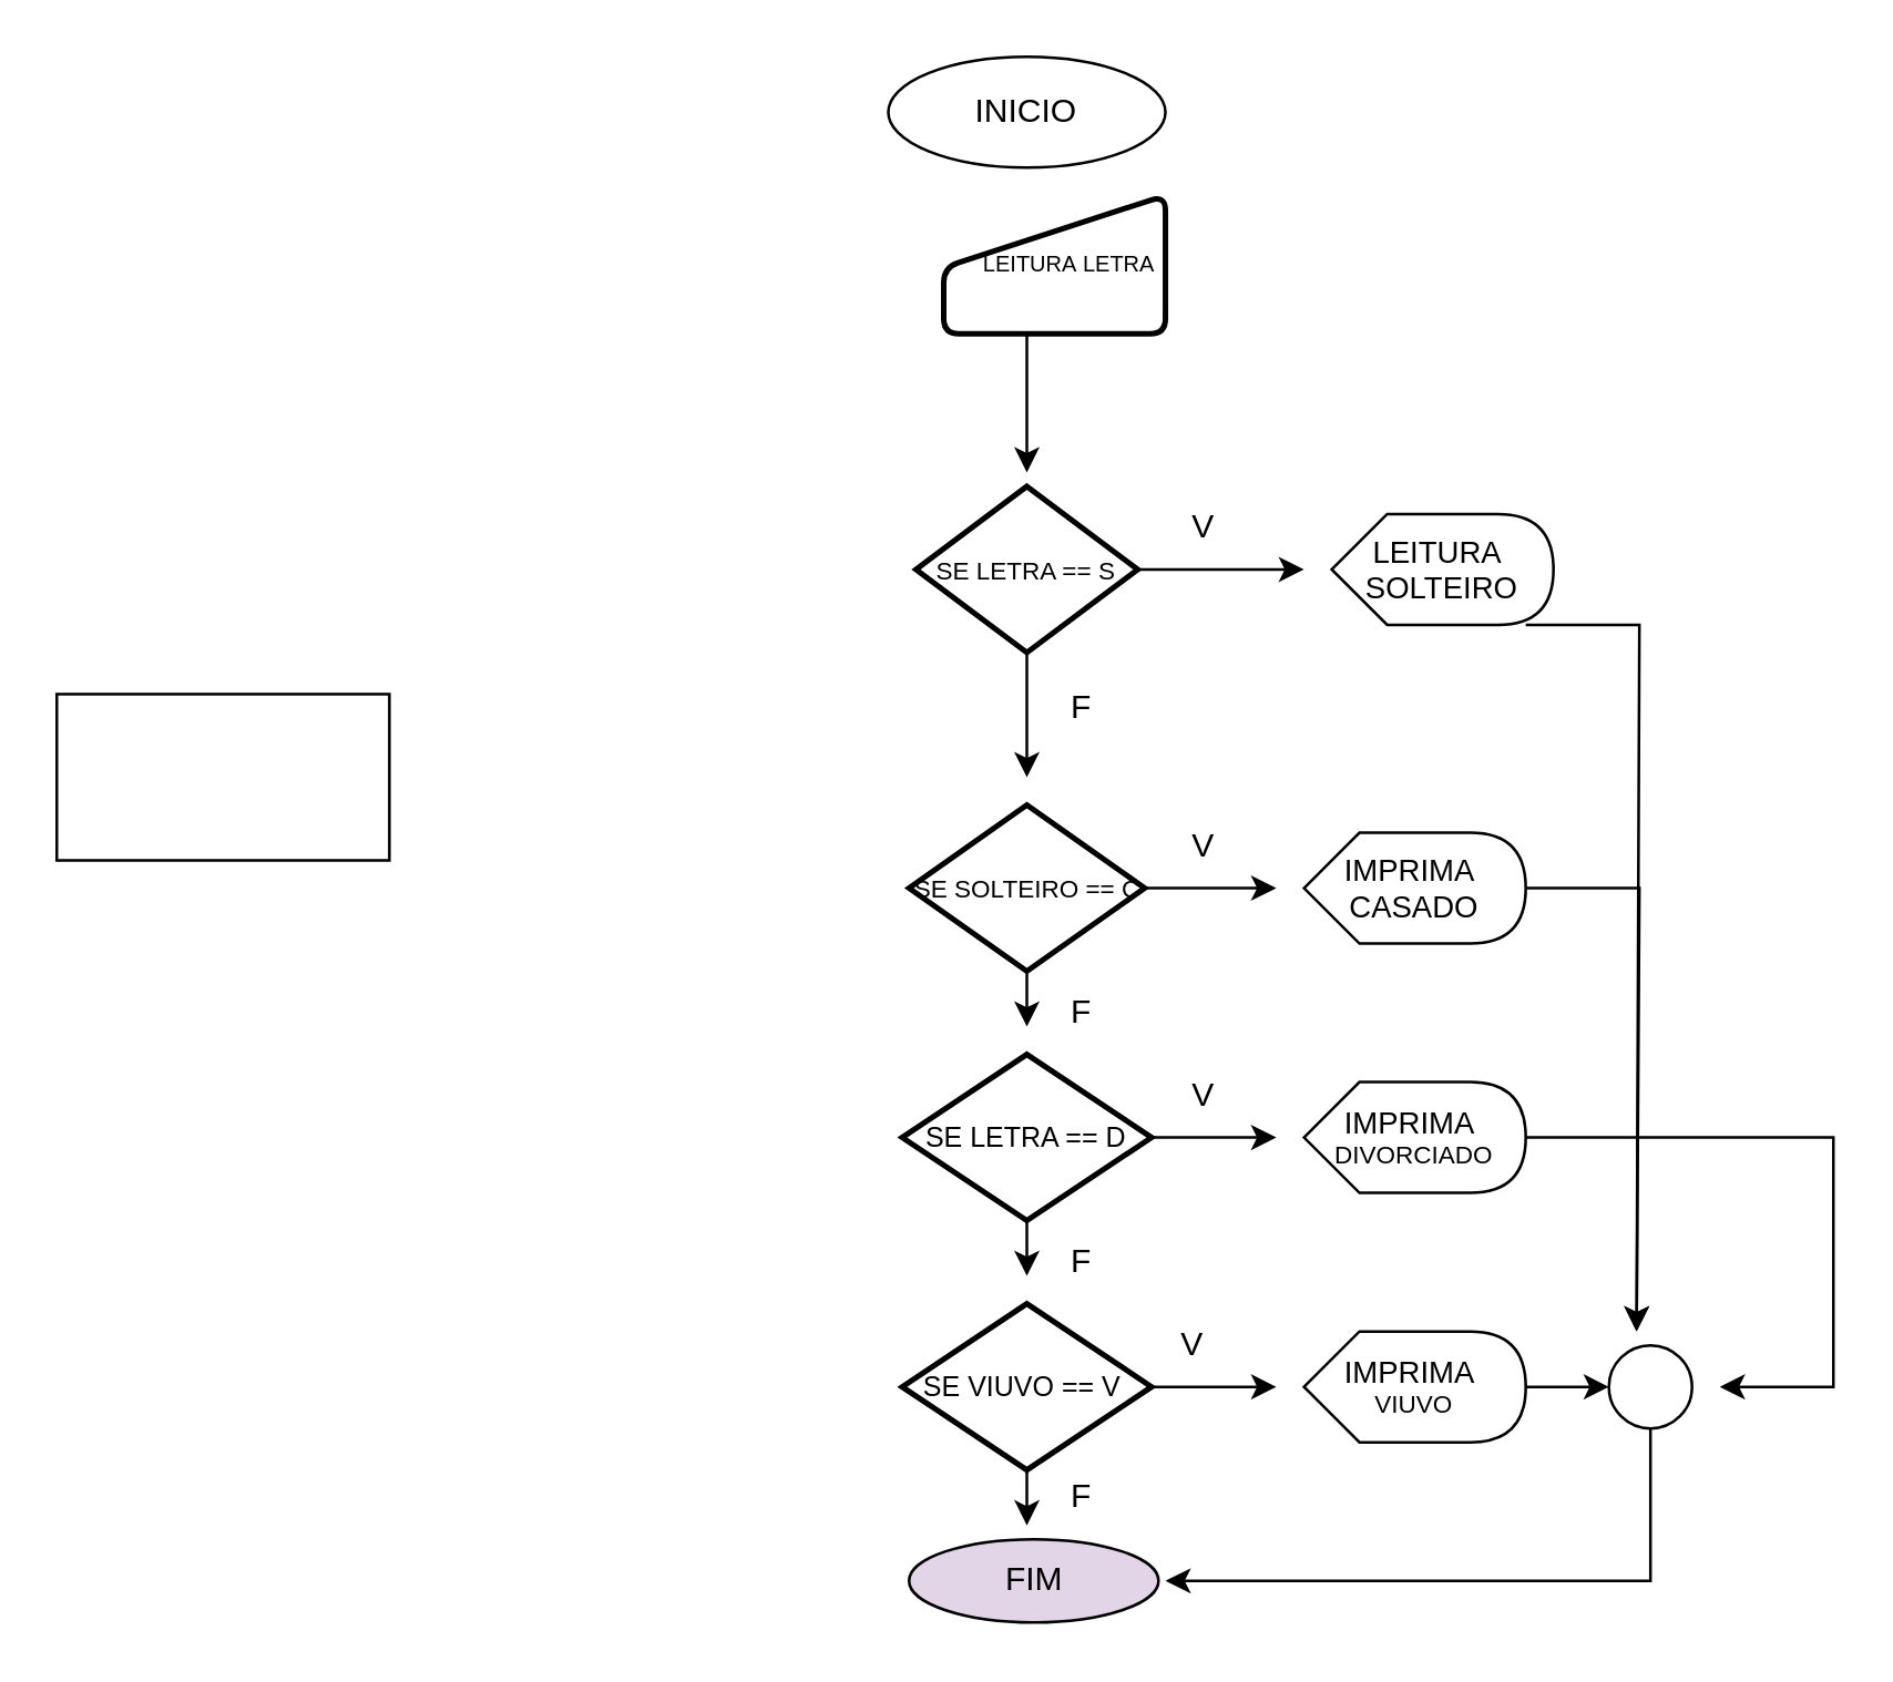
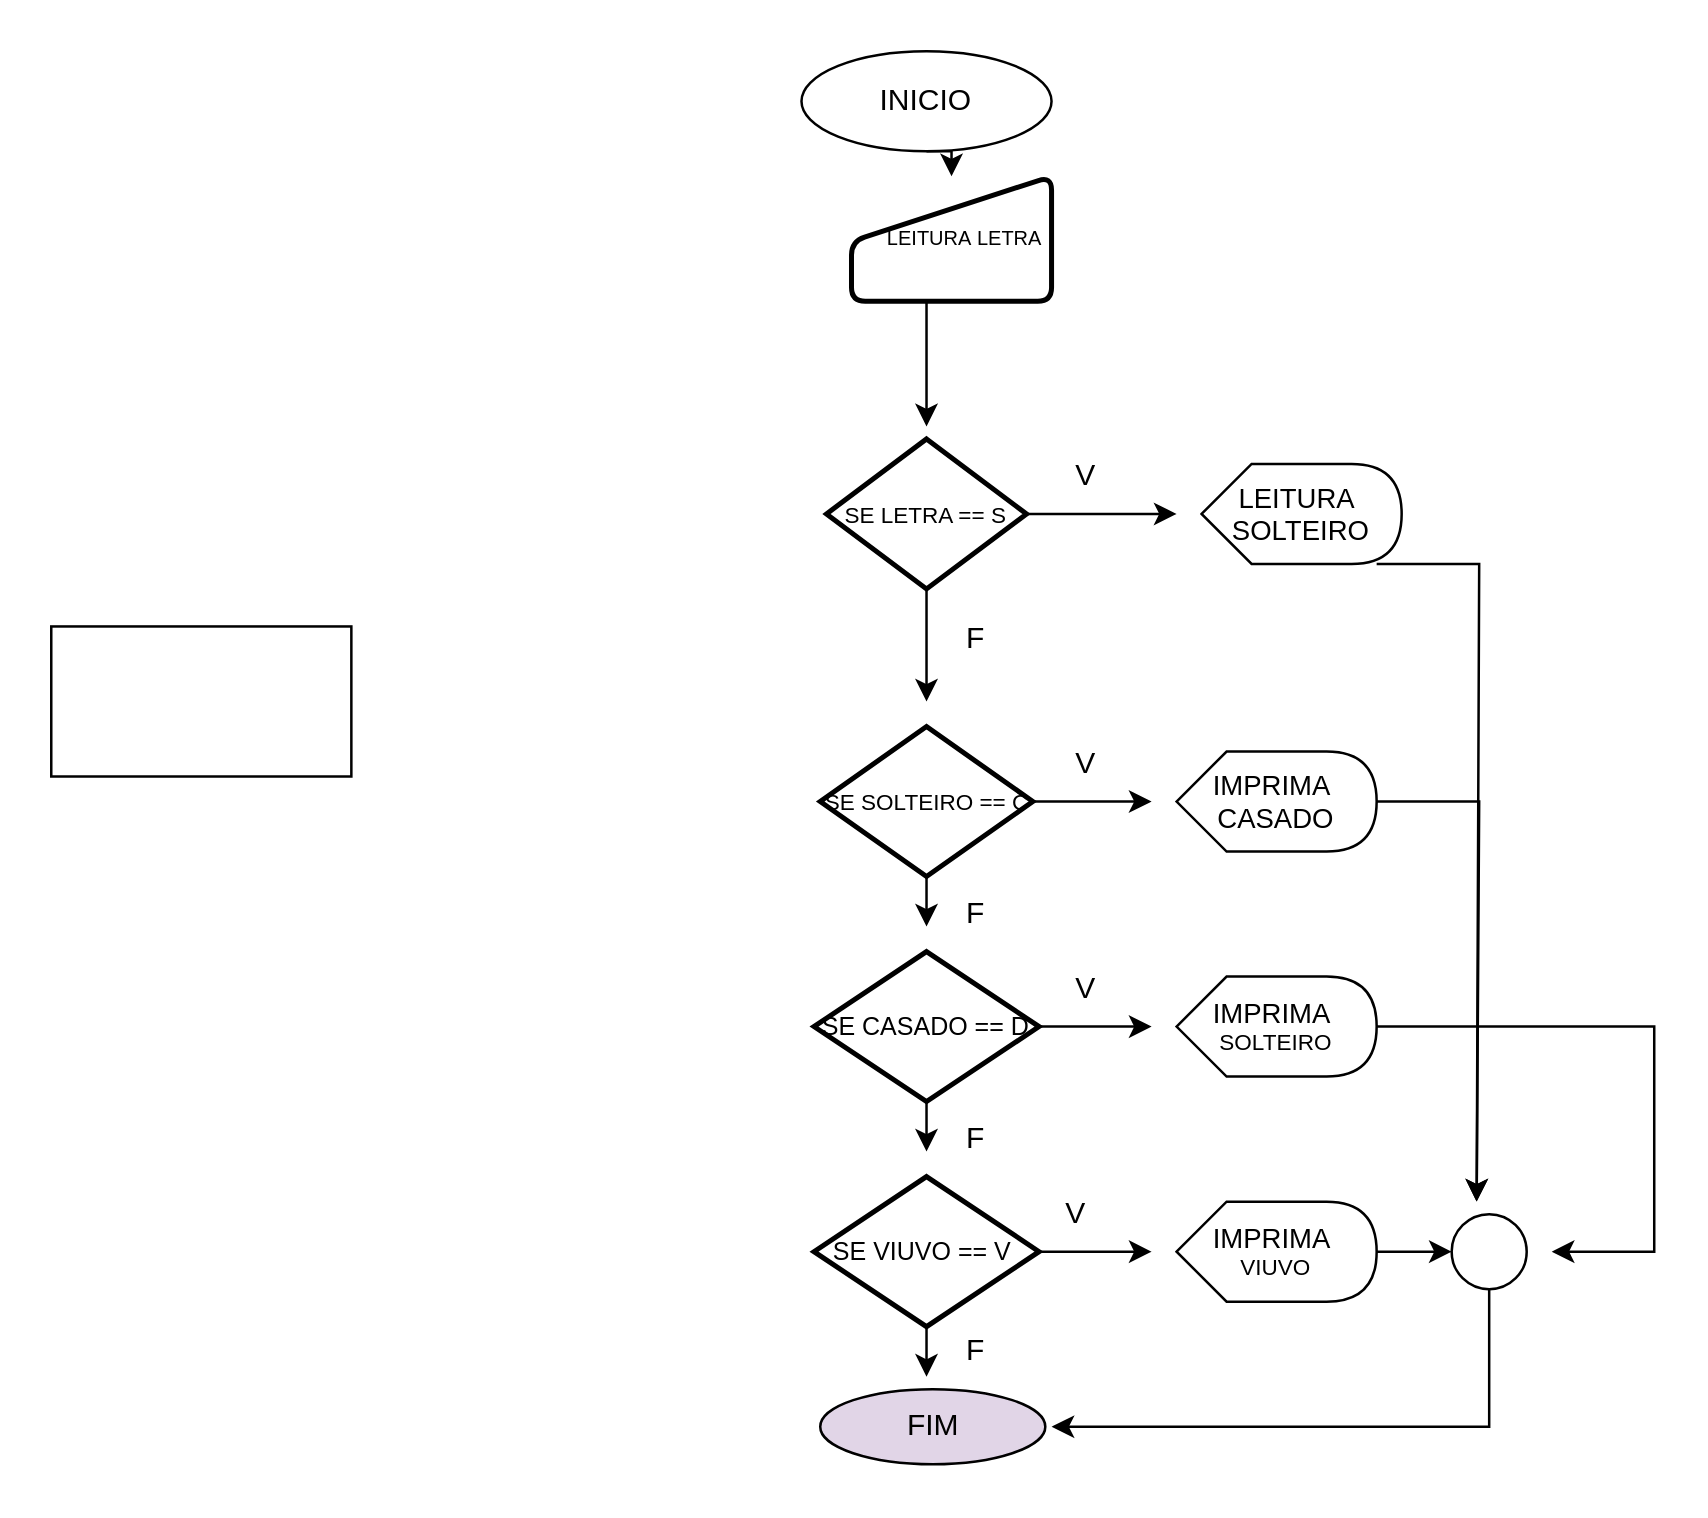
+ <mxCell id="2" style="edgeStyle=orthogonalEdgeStyle;rounded=0;orthogonalLoop=1;jettySize=auto;html=1;exitX=0.5;exitY=1;exitDx=0;exitDy=0;entryX=0.5;entryY=0;entryDx=0;entryDy=0;" parent="1" source="3" target="7" edge="1"><mxGeometry relative="1" as="geometry" /></mxCell>
- <mxCell id="25" value="&lt;font style=&quot;font-size: 10px;&quot;&gt;SE LETRA == D&lt;/font&gt;" style="strokeWidth=2;html=1;shape=mxgraph.flowchart.decision;whiteSpace=wrap;" parent="1" vertex="1"><mxGeometry x="325" y="380" width="90" height="60" as="geometry" /></mxCell>
+ <mxCell id="25" value="&lt;font style=&quot;font-size: 10px;&quot;&gt;SE CASADO == D&lt;/font&gt;" style="strokeWidth=2;html=1;shape=mxgraph.flowchart.decision;whiteSpace=wrap;" parent="1" vertex="1"><mxGeometry x="325" y="380" width="90" height="60" as="geometry" /></mxCell>
- <mxCell id="27" value="&lt;font style=&quot;font-size: 11px;&quot;&gt;IMPRIMA&amp;nbsp;&lt;/font&gt;&lt;div style=&quot;font-size: 9px;&quot;&gt;DIVORCIADO&lt;/div&gt;" style="shape=display;whiteSpace=wrap;html=1;" parent="1" vertex="1"><mxGeometry x="470" y="390" width="80" height="40" as="geometry" /></mxCell>
+ <mxCell id="27" value="&lt;font style=&quot;font-size: 11px;&quot;&gt;IMPRIMA&amp;nbsp;&lt;/font&gt;&lt;div style=&quot;font-size: 9px;&quot;&gt;SOLTEIRO&lt;/div&gt;" style="shape=display;whiteSpace=wrap;html=1;" parent="1" vertex="1"><mxGeometry x="470" y="390" width="80" height="40" as="geometry" /></mxCell>
